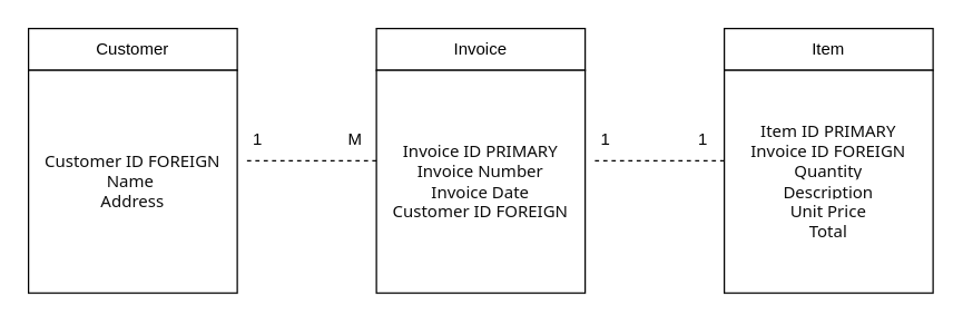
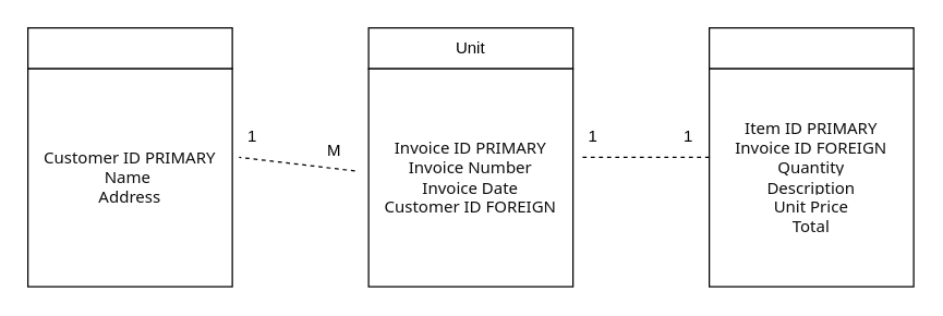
- <mxCell id="4" value="Customer" style="text;html=1;align=center;verticalAlign=middle;whiteSpace=wrap;rounded=0;" parent="1" vertex="1"><mxGeometry x="65" y="20" width="60" height="30" as="geometry" /></mxCell>
- <mxCell id="10" value="Invoice" style="text;html=1;align=center;verticalAlign=middle;whiteSpace=wrap;rounded=0;" vertex="1" parent="1"><mxGeometry x="315" y="20" width="60" height="30" as="geometry" /></mxCell>
+ <mxCell id="10" value="Unit" style="text;html=1;align=center;verticalAlign=middle;whiteSpace=wrap;rounded=0;" vertex="1" parent="1"><mxGeometry x="315" y="20" width="60" height="30" as="geometry" /></mxCell>
- <mxCell id="13" value="Item" style="text;html=1;align=center;verticalAlign=middle;whiteSpace=wrap;rounded=0;" vertex="1" parent="1"><mxGeometry x="565" y="20" width="60" height="30" as="geometry" /></mxCell>
- <mxCell id="7" value="M" style="text;html=1;align=center;verticalAlign=middle;whiteSpace=wrap;rounded=0;" parent="1" vertex="1"><mxGeometry x="240" y="85" width="30" height="30" as="geometry" /></mxCell>
+ <mxCell id="7" value="M" style="text;html=1;align=center;verticalAlign=middle;whiteSpace=wrap;rounded=0;" parent="1" vertex="1"><mxGeometry x="230" y="95" width="30" height="30" as="geometry" /></mxCell>
- <mxCell id="14" value="&lt;div style=&quot;&quot;&gt;&lt;font face=&quot;Söhne, ui-sans-serif, system-ui, -apple-system, Segoe UI, Roboto, Ubuntu, Cantarell, Noto Sans, sans-serif, Helvetica Neue, Arial, Apple Color Emoji, Segoe UI Emoji, Segoe UI Symbol, Noto Color Emoji&quot; color=&quot;#0d0d0d&quot;&gt;&lt;span style=&quot;white-space-collapse: preserve; background-color: rgb(255, 255, 255);&quot;&gt;Customer ID FOREIGN&lt;/span&gt;&lt;/font&gt;&lt;/div&gt;&lt;div style=&quot;&quot;&gt;&lt;font face=&quot;Söhne, ui-sans-serif, system-ui, -apple-system, Segoe UI, Roboto, Ubuntu, Cantarell, Noto Sans, sans-serif, Helvetica Neue, Arial, Apple Color Emoji, Segoe UI Emoji, Segoe UI Symbol, Noto Color Emoji&quot; color=&quot;#0d0d0d&quot;&gt;&lt;span style=&quot;white-space-collapse: preserve; background-color: rgb(255, 255, 255);&quot;&gt;Name &lt;/span&gt;&lt;/font&gt;&lt;/div&gt;&lt;div style=&quot;&quot;&gt;&lt;font face=&quot;Söhne, ui-sans-serif, system-ui, -apple-system, Segoe UI, Roboto, Ubuntu, Cantarell, Noto Sans, sans-serif, Helvetica Neue, Arial, Apple Color Emoji, Segoe UI Emoji, Segoe UI Symbol, Noto Color Emoji&quot; color=&quot;#0d0d0d&quot;&gt;&lt;span style=&quot;white-space-collapse: preserve; background-color: rgb(255, 255, 255);&quot;&gt;Address&lt;/span&gt;&lt;/font&gt;&lt;/div&gt;" style="text;html=1;align=center;verticalAlign=middle;whiteSpace=wrap;rounded=0;" vertex="1" parent="1"><mxGeometry x="20" y="50" width="150" height="160" as="geometry" /></mxCell>
+ <mxCell id="14" value="&lt;div style=&quot;&quot;&gt;&lt;font face=&quot;Söhne, ui-sans-serif, system-ui, -apple-system, Segoe UI, Roboto, Ubuntu, Cantarell, Noto Sans, sans-serif, Helvetica Neue, Arial, Apple Color Emoji, Segoe UI Emoji, Segoe UI Symbol, Noto Color Emoji&quot; color=&quot;#0d0d0d&quot;&gt;&lt;span style=&quot;white-space-collapse: preserve; background-color: rgb(255, 255, 255);&quot;&gt;Customer ID PRIMARY&lt;/span&gt;&lt;/font&gt;&lt;/div&gt;&lt;div style=&quot;&quot;&gt;&lt;font face=&quot;Söhne, ui-sans-serif, system-ui, -apple-system, Segoe UI, Roboto, Ubuntu, Cantarell, Noto Sans, sans-serif, Helvetica Neue, Arial, Apple Color Emoji, Segoe UI Emoji, Segoe UI Symbol, Noto Color Emoji&quot; color=&quot;#0d0d0d&quot;&gt;&lt;span style=&quot;white-space-collapse: preserve; background-color: rgb(255, 255, 255);&quot;&gt;Name &lt;/span&gt;&lt;/font&gt;&lt;/div&gt;&lt;div style=&quot;&quot;&gt;&lt;font face=&quot;Söhne, ui-sans-serif, system-ui, -apple-system, Segoe UI, Roboto, Ubuntu, Cantarell, Noto Sans, sans-serif, Helvetica Neue, Arial, Apple Color Emoji, Segoe UI Emoji, Segoe UI Symbol, Noto Color Emoji&quot; color=&quot;#0d0d0d&quot;&gt;&lt;span style=&quot;white-space-collapse: preserve; background-color: rgb(255, 255, 255);&quot;&gt;Address&lt;/span&gt;&lt;/font&gt;&lt;/div&gt;" style="text;html=1;align=center;verticalAlign=middle;whiteSpace=wrap;rounded=0;" vertex="1" parent="1"><mxGeometry x="20" y="50" width="150" height="160" as="geometry" /></mxCell>
